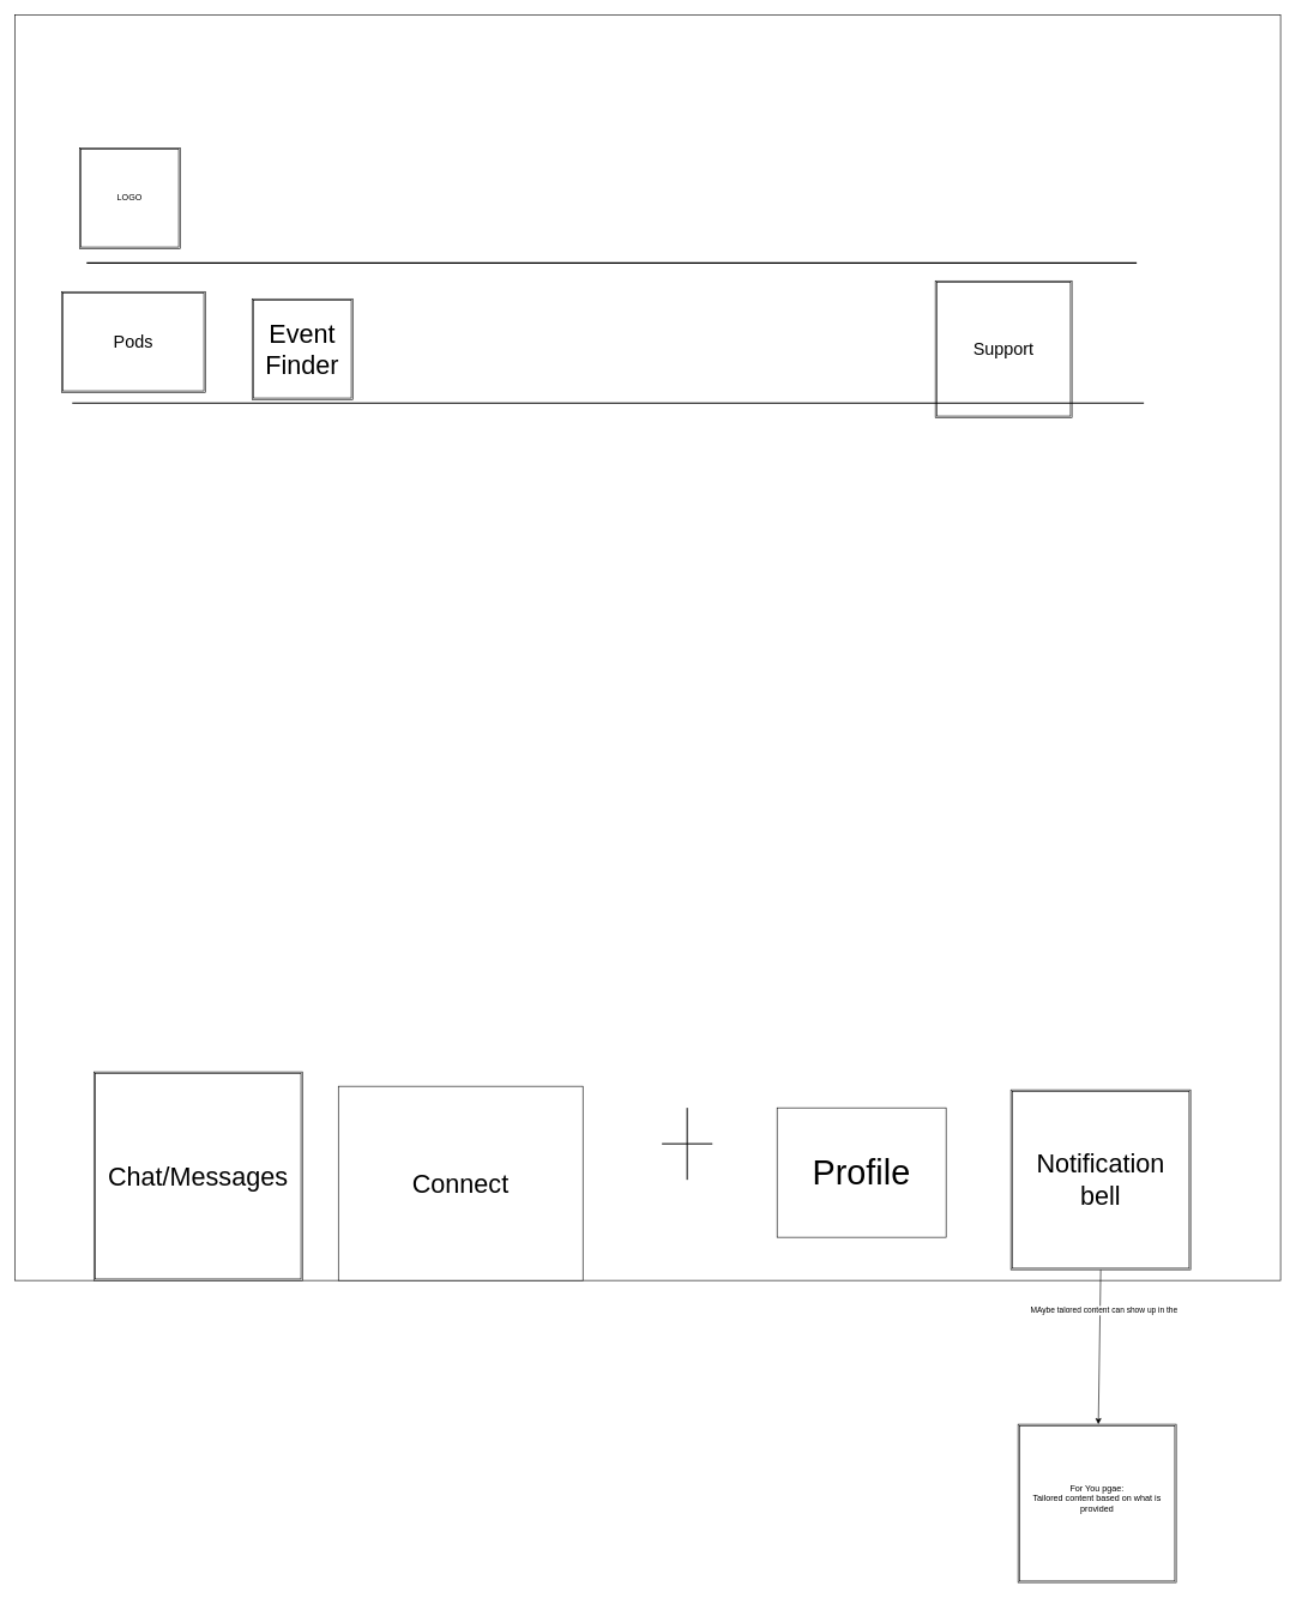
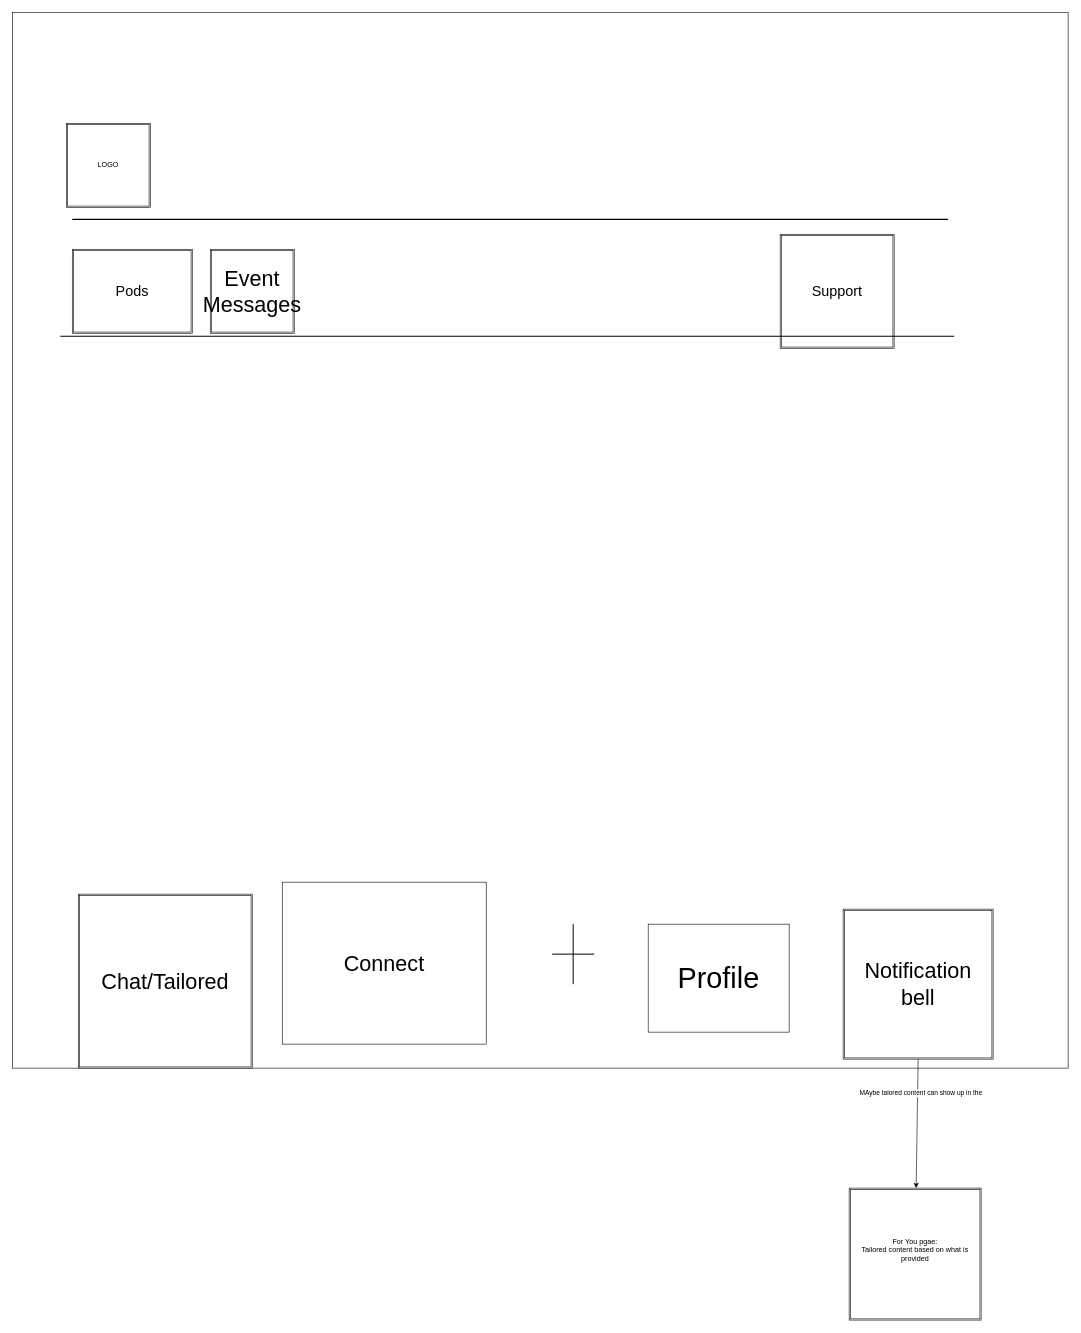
- <mxCell id="5" value="&lt;font style=&quot;font-size: 24px;&quot;&gt;Pods&lt;/font&gt;" style="shape=ext;double=1;rounded=0;whiteSpace=wrap;html=1;" parent="1" vertex="1"><mxGeometry x="85" y="405" width="200" height="140" as="geometry" /></mxCell>
+ <mxCell id="5" value="&lt;font style=&quot;font-size: 24px;&quot;&gt;Pods&lt;/font&gt;" style="shape=ext;double=1;rounded=0;whiteSpace=wrap;html=1;" parent="1" vertex="1"><mxGeometry x="120" y="415" width="200" height="140" as="geometry" /></mxCell>
- <mxCell id="9" value="&lt;font style=&quot;font-size: 36px;&quot;&gt;Event Finder&lt;/font&gt;" style="shape=ext;double=1;whiteSpace=wrap;html=1;aspect=fixed;" parent="1" vertex="1"><mxGeometry x="350" y="415" width="140" height="140" as="geometry" /></mxCell>
+ <mxCell id="9" value="&lt;font style=&quot;font-size: 36px;&quot;&gt;Event Messages&lt;/font&gt;" style="shape=ext;double=1;whiteSpace=wrap;html=1;aspect=fixed;" parent="1" vertex="1"><mxGeometry x="350" y="415" width="140" height="140" as="geometry" /></mxCell>
- <mxCell id="7" value="&lt;font style=&quot;font-size: 36px;&quot;&gt;Chat/Messages&lt;/font&gt;" style="shape=ext;double=1;whiteSpace=wrap;html=1;aspect=fixed;" parent="1" vertex="1"><mxGeometry x="130" y="1490" width="290" height="290" as="geometry" /></mxCell>
+ <mxCell id="7" value="&lt;font style=&quot;font-size: 36px;&quot;&gt;Chat/Tailored&lt;/font&gt;" style="shape=ext;double=1;whiteSpace=wrap;html=1;aspect=fixed;" parent="1" vertex="1"><mxGeometry x="130" y="1490" width="290" height="290" as="geometry" /></mxCell>
- <mxCell id="3" value="&lt;font style=&quot;font-size: 36px;&quot;&gt;Connect&lt;/font&gt;" style="rounded=0;whiteSpace=wrap;html=1;" parent="1" vertex="1"><mxGeometry x="470" y="1510" width="340" height="270" as="geometry" /></mxCell>
+ <mxCell id="3" value="&lt;font style=&quot;font-size: 36px;&quot;&gt;Connect&lt;/font&gt;" style="rounded=0;whiteSpace=wrap;html=1;" parent="1" vertex="1"><mxGeometry x="470" y="1470" width="340" height="270" as="geometry" /></mxCell>
